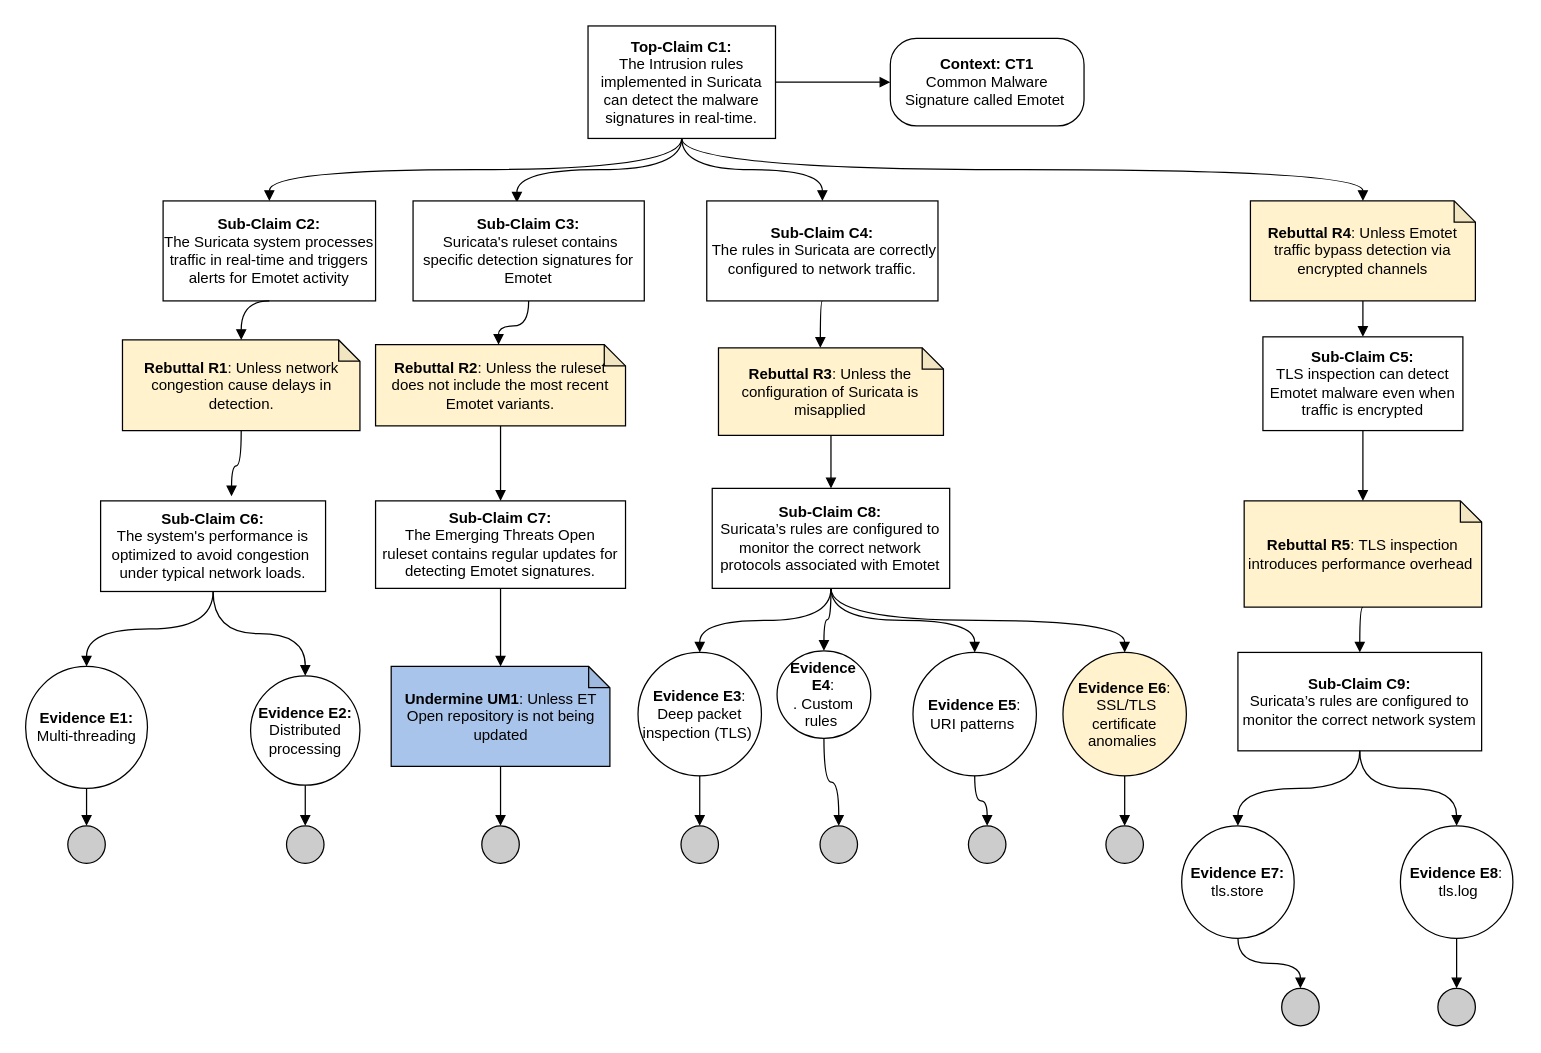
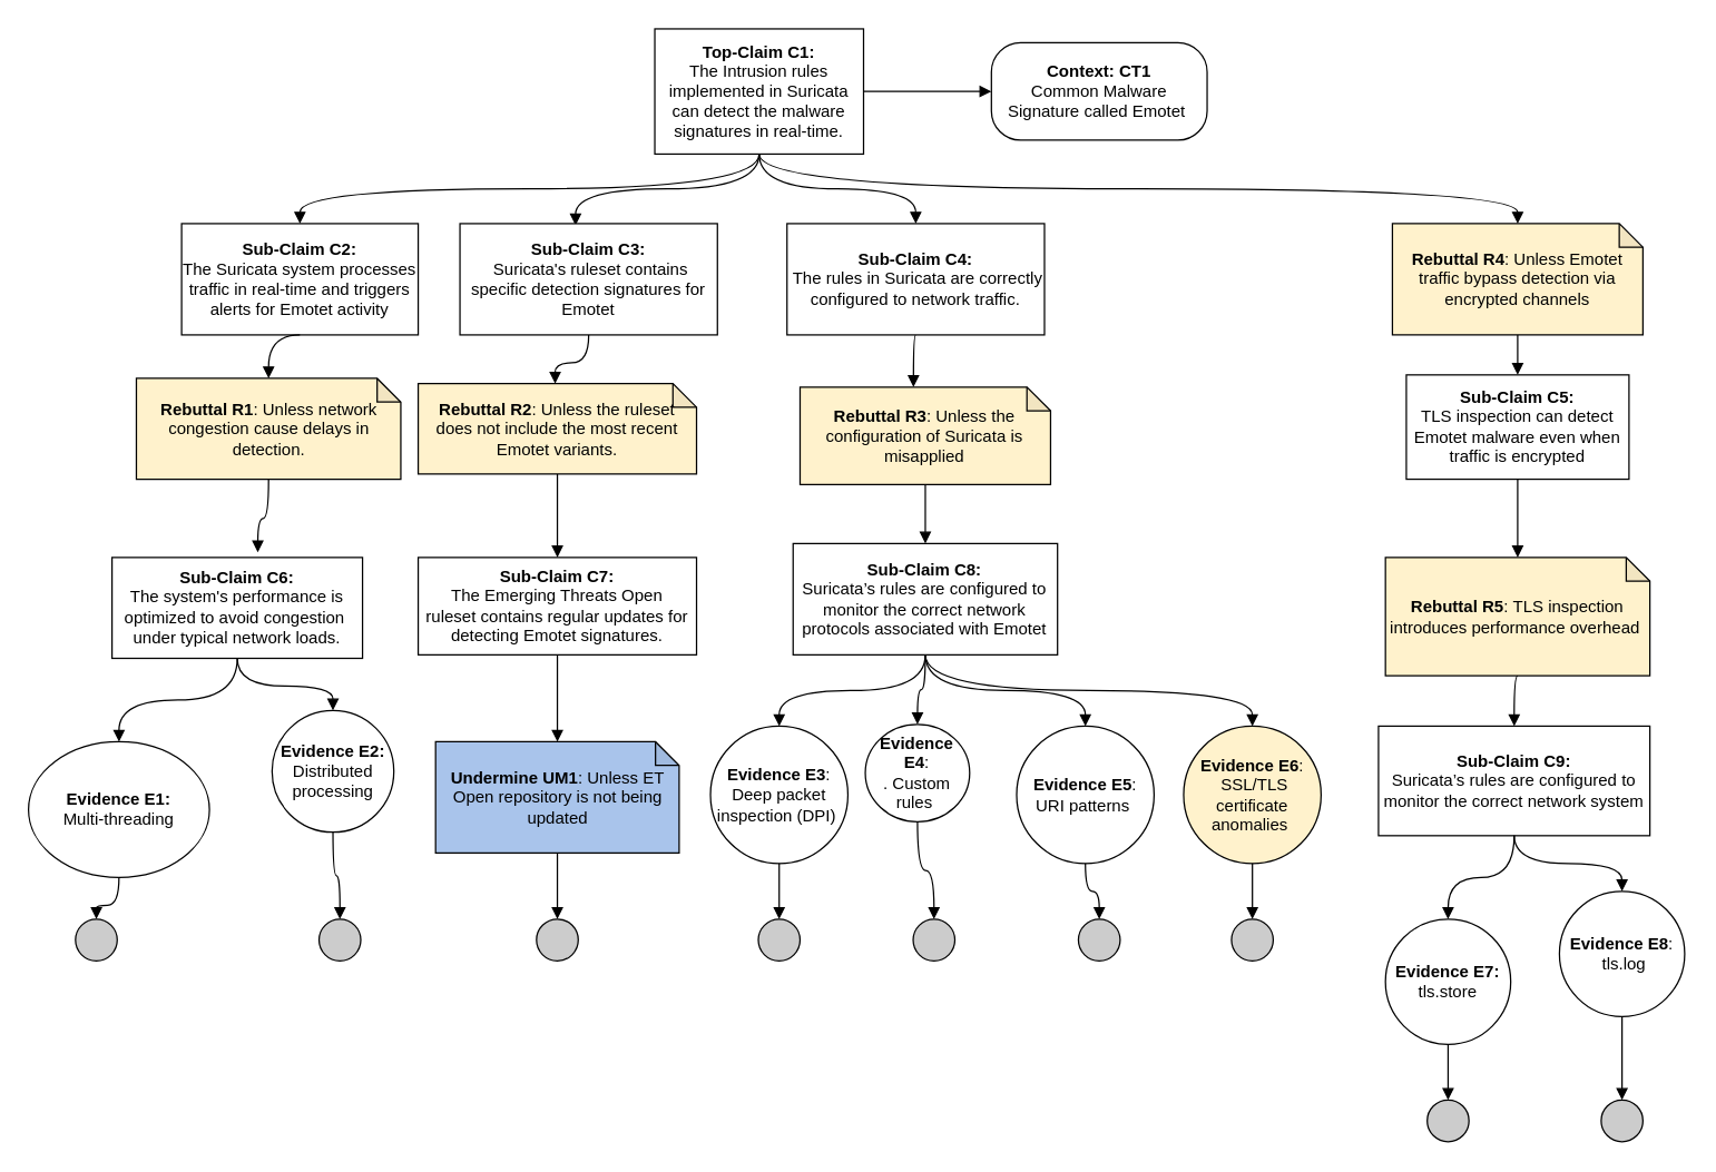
- <mxCell id="27" value="&lt;b&gt;Evidence E3&lt;/b&gt;:&lt;br&gt;Deep packet inspection (TLS)&amp;nbsp;" style="ellipse;whiteSpace=wrap;html=1;aspect=fixed;fillColor=#ffffff;rounded=0;" parent="1" vertex="1"><mxGeometry x="510" y="521.25" width="98.75" height="98.75" as="geometry" /></mxCell>
+ <mxCell id="27" value="&lt;b&gt;Evidence E3&lt;/b&gt;:&lt;br&gt;Deep packet inspection (DPI)&amp;nbsp;" style="ellipse;whiteSpace=wrap;html=1;aspect=fixed;fillColor=#ffffff;rounded=0;" parent="1" vertex="1"><mxGeometry x="510" y="521.25" width="98.75" height="98.75" as="geometry" /></mxCell>
- <mxCell id="18" value="&lt;b&gt;Evidence E1:&lt;/b&gt;&lt;div&gt;Multi-threading&lt;/div&gt;" style="ellipse;whiteSpace=wrap;html=1;aspect=fixed;fillColor=#ffffff;rounded=0;" parent="1" vertex="1"><mxGeometry x="20" y="532.5" width="97.5" height="97.5" as="geometry" /></mxCell>
+ <mxCell id="18" value="&lt;b&gt;Evidence E1:&lt;/b&gt;&lt;div&gt;Multi-threading&lt;/div&gt;" style="ellipse;whiteSpace=wrap;html=1;aspect=fixed;fillColor=#ffffff;rounded=0;" parent="1" vertex="1"><mxGeometry x="20" y="532.5" width="130" height="97.5" as="geometry" /></mxCell>
- <mxCell id="46" value="&lt;b&gt;Evidence E2:&lt;/b&gt;&lt;div&gt;Distributed processing&lt;br&gt;&lt;/div&gt;" style="ellipse;whiteSpace=wrap;html=1;aspect=fixed;fillColor=#ffffff;rounded=0;" parent="1" vertex="1"><mxGeometry x="200" y="540" width="87.5" height="87.5" as="geometry" /></mxCell>
+ <mxCell id="46" value="&lt;b&gt;Evidence E2:&lt;/b&gt;&lt;div&gt;Distributed processing&lt;br&gt;&lt;/div&gt;" style="ellipse;whiteSpace=wrap;html=1;aspect=fixed;fillColor=#ffffff;rounded=0;" parent="1" vertex="1"><mxGeometry x="195" y="510" width="87.5" height="87.5" as="geometry" /></mxCell>
- <mxCell id="21" value="&lt;b&gt;Evidence E7:&lt;/b&gt;&lt;br&gt;&amp;nbsp;&lt;span style=&quot;background-color: initial;&quot;&gt;tls.store&amp;nbsp;&lt;/span&gt;" style="ellipse;whiteSpace=wrap;html=1;aspect=fixed;fillColor=#ffffff;rounded=0;" parent="1" vertex="1"><mxGeometry x="945" y="659.99" width="90.01" height="90.01" as="geometry" /></mxCell>
+ <mxCell id="21" value="&lt;b&gt;Evidence E7:&lt;/b&gt;&lt;br&gt;&amp;nbsp;&lt;span style=&quot;background-color: initial;&quot;&gt;tls.store&amp;nbsp;&lt;/span&gt;" style="ellipse;whiteSpace=wrap;html=1;aspect=fixed;fillColor=#ffffff;rounded=0;" parent="1" vertex="1"><mxGeometry x="995" y="659.99" width="90.01" height="90.01" as="geometry" /></mxCell>
- <mxCell id="64" value="&lt;b&gt;Evidence E8&lt;/b&gt;:&lt;br&gt;&amp;nbsp;tls.log" style="ellipse;whiteSpace=wrap;html=1;aspect=fixed;fillColor=#ffffff;rounded=0;" vertex="1" parent="1"><mxGeometry x="1120" y="659.99" width="90.01" height="90.01" as="geometry" /></mxCell>
+ <mxCell id="64" value="&lt;b&gt;Evidence E8&lt;/b&gt;:&lt;br&gt;&amp;nbsp;tls.log" style="ellipse;whiteSpace=wrap;html=1;aspect=fixed;fillColor=#ffffff;rounded=0;" vertex="1" parent="1"><mxGeometry x="1120" y="639.99" width="90.01" height="90.01" as="geometry" /></mxCell>
